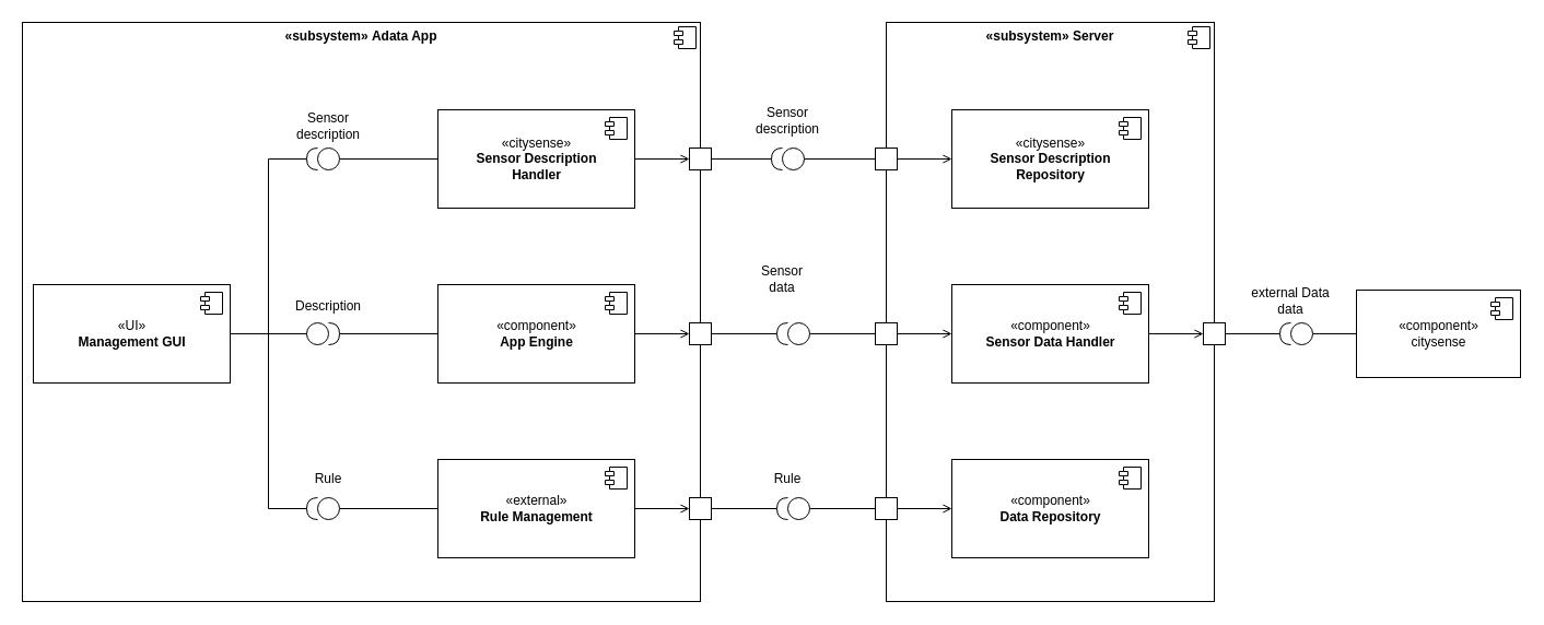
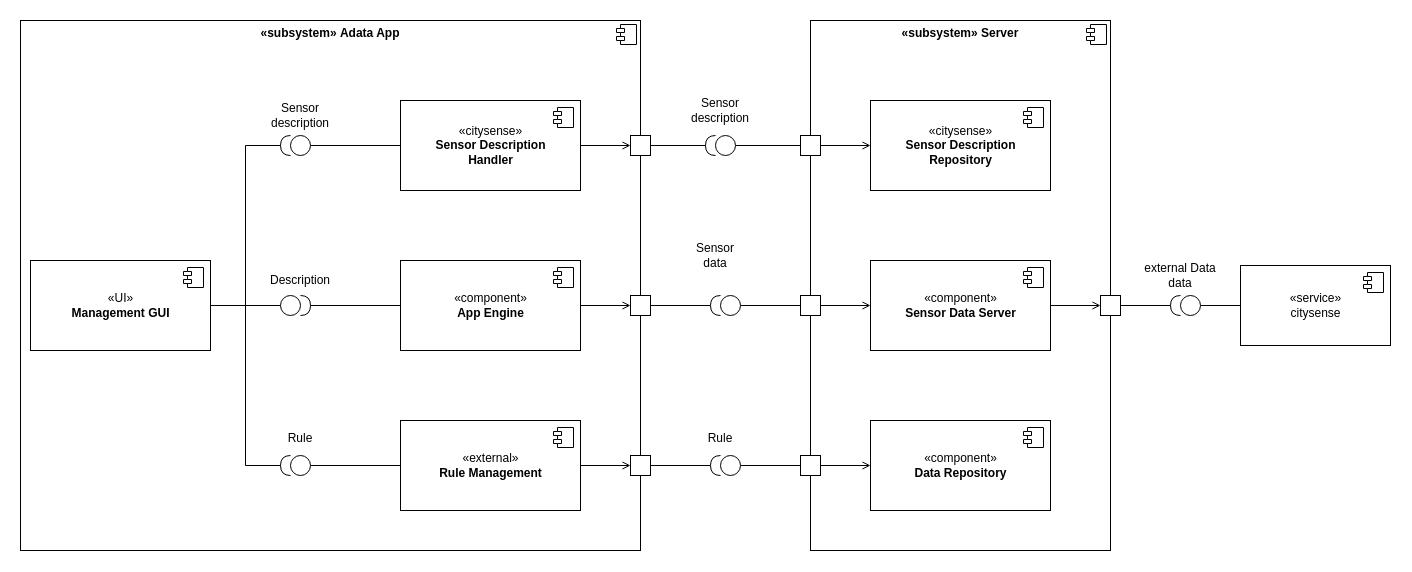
- <mxCell id="19" value="«component»&lt;br&gt;&lt;b&gt;Sensor Data Handler&lt;/b&gt;" style="html=1;dropTarget=0;" parent="1" vertex="1"><mxGeometry x="870" y="260" width="180" height="90" as="geometry" /></mxCell>
+ <mxCell id="19" value="«component»&lt;br&gt;&lt;b&gt;Sensor Data Server&lt;/b&gt;" style="html=1;dropTarget=0;" parent="1" vertex="1"><mxGeometry x="870" y="260" width="180" height="90" as="geometry" /></mxCell>
- <mxCell id="48" value="«component»&lt;br&gt;citysense" style="html=1;dropTarget=0;" parent="1" vertex="1"><mxGeometry x="1240" y="265" width="150" height="80" as="geometry" /></mxCell>
+ <mxCell id="48" value="«service»&lt;br&gt;citysense" style="html=1;dropTarget=0;" parent="1" vertex="1"><mxGeometry x="1240" y="265" width="150" height="80" as="geometry" /></mxCell>
